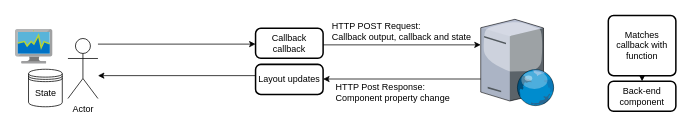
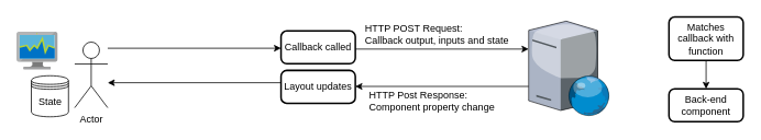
- <mxCell id="7" value="HTTP POST Request: &lt;br&gt;Callback output, callback&amp;nbsp;and state&lt;br&gt;&amp;nbsp;" style="text;html=1;resizable=0;points=[];autosize=1;align=left;verticalAlign=top;spacingTop=-4;" parent="1" vertex="1"><mxGeometry x="440" y="25" width="190" height="40" as="geometry" /></mxCell>
+ <mxCell id="7" value="HTTP POST Request: &lt;br&gt;Callback output, inputs&amp;nbsp;and state&lt;br&gt;&amp;nbsp;" style="text;html=1;resizable=0;points=[];autosize=1;align=left;verticalAlign=top;spacingTop=-4;" parent="1" vertex="1"><mxGeometry x="440" y="25" width="190" height="40" as="geometry" /></mxCell>
- <mxCell id="3" value="Callback callback" style="rounded=1;whiteSpace=wrap;html=1;absoluteArcSize=1;arcSize=14;strokeWidth=2;flipH=0;" parent="1" vertex="1"><mxGeometry x="340" y="37" width="90" height="40" as="geometry" /></mxCell>
+ <mxCell id="3" value="Callback called" style="rounded=1;whiteSpace=wrap;html=1;absoluteArcSize=1;arcSize=14;strokeWidth=2;flipH=0;" parent="1" vertex="1"><mxGeometry x="340" y="37" width="90" height="40" as="geometry" /></mxCell>
- <mxCell id="11" value="Matches callback with function" style="rounded=1;whiteSpace=wrap;html=1;absoluteArcSize=1;arcSize=14;strokeWidth=2;flipH=0;" parent="1" vertex="1"><mxGeometry x="810" y="20" width="90" height="80" as="geometry" /></mxCell>
+ <mxCell id="11" value="Matches callback with function" style="rounded=1;whiteSpace=wrap;html=1;absoluteArcSize=1;arcSize=14;strokeWidth=2;flipH=0;" parent="1" vertex="1"><mxGeometry x="810" y="20" width="90" height="53" as="geometry" /></mxCell>
